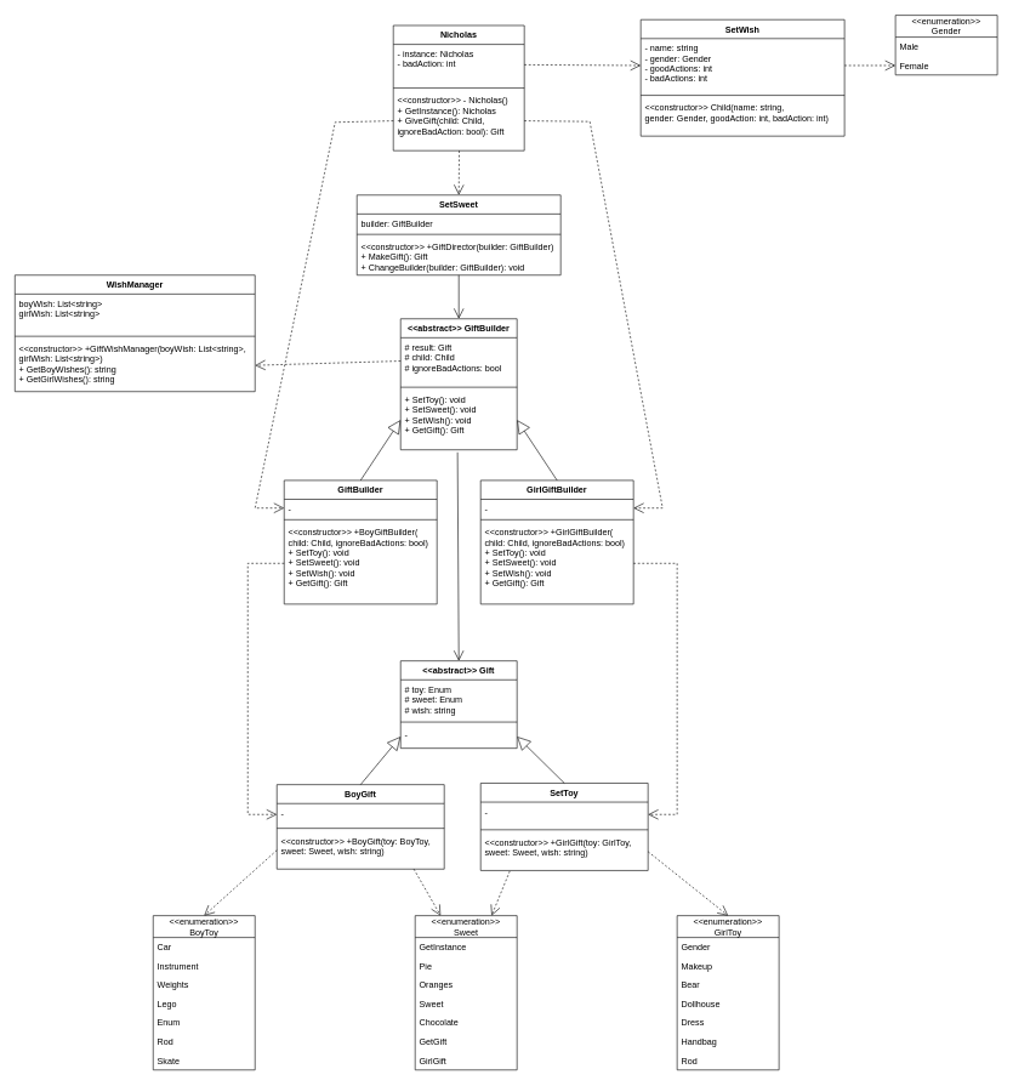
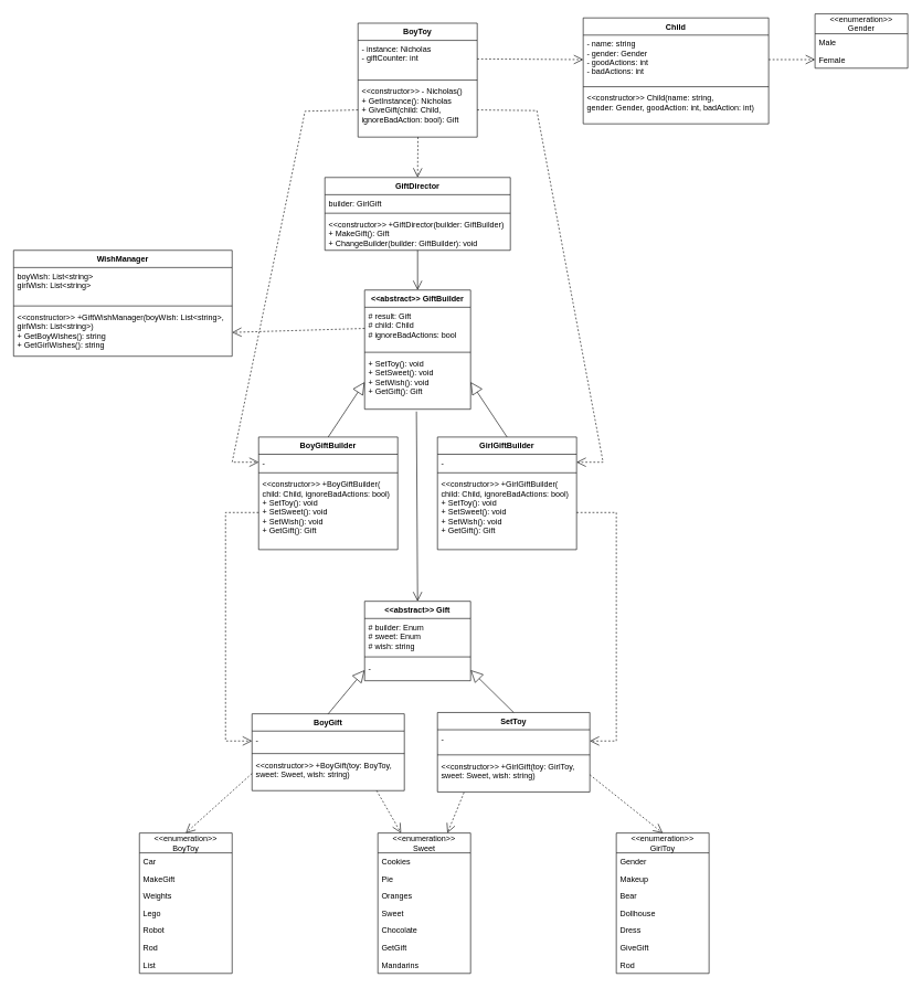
- <mxCell id="60" value="SetWish" style="swimlane;fontStyle=1;align=center;verticalAlign=top;childLayout=stackLayout;horizontal=1;startSize=26;horizontalStack=0;resizeParent=1;resizeParentMax=0;resizeLast=0;collapsible=1;marginBottom=0;" parent="1" vertex="1"><mxGeometry x="880" y="26" width="280" height="160" as="geometry" /></mxCell>
+ <mxCell id="60" value="Child" style="swimlane;fontStyle=1;align=center;verticalAlign=top;childLayout=stackLayout;horizontal=1;startSize=26;horizontalStack=0;resizeParent=1;resizeParentMax=0;resizeLast=0;collapsible=1;marginBottom=0;" parent="1" vertex="1"><mxGeometry x="880" y="26" width="280" height="160" as="geometry" /></mxCell>
- <mxCell id="2" value="Nicholas" style="swimlane;fontStyle=1;align=center;verticalAlign=top;childLayout=stackLayout;horizontal=1;startSize=26;horizontalStack=0;resizeParent=1;resizeParentMax=0;resizeLast=0;collapsible=1;marginBottom=0;" parent="1" vertex="1"><mxGeometry x="540" y="34" width="180" height="172" as="geometry"><mxRectangle x="1088" y="758" width="80" height="26" as="alternateBounds" /></mxGeometry></mxCell>
+ <mxCell id="2" value="BoyToy" style="swimlane;fontStyle=1;align=center;verticalAlign=top;childLayout=stackLayout;horizontal=1;startSize=26;horizontalStack=0;resizeParent=1;resizeParentMax=0;resizeLast=0;collapsible=1;marginBottom=0;" parent="1" vertex="1"><mxGeometry x="540" y="34" width="180" height="172" as="geometry"><mxRectangle x="1088" y="758" width="80" height="26" as="alternateBounds" /></mxGeometry></mxCell>
- <mxCell id="3" value="- instance: Nicholas&#10;- badAction: int" style="text;strokeColor=none;fillColor=none;align=left;verticalAlign=top;spacingLeft=4;spacingRight=4;overflow=hidden;rotatable=0;points=[[0,0.5],[1,0.5]];portConstraint=eastwest;" parent="2" vertex="1"><mxGeometry y="26" width="180" height="56" as="geometry" /></mxCell>
+ <mxCell id="3" value="- instance: Nicholas&#10;- giftCounter: int" style="text;strokeColor=none;fillColor=none;align=left;verticalAlign=top;spacingLeft=4;spacingRight=4;overflow=hidden;rotatable=0;points=[[0,0.5],[1,0.5]];portConstraint=eastwest;" parent="2" vertex="1"><mxGeometry y="26" width="180" height="56" as="geometry" /></mxCell>
- <mxCell id="56" value="SetSweet" style="swimlane;fontStyle=1;align=center;verticalAlign=top;childLayout=stackLayout;horizontal=1;startSize=26;horizontalStack=0;resizeParent=1;resizeParentMax=0;resizeLast=0;collapsible=1;marginBottom=0;" parent="1" vertex="1"><mxGeometry x="490" y="267" width="280" height="110" as="geometry" /></mxCell>
+ <mxCell id="56" value="GiftDirector" style="swimlane;fontStyle=1;align=center;verticalAlign=top;childLayout=stackLayout;horizontal=1;startSize=26;horizontalStack=0;resizeParent=1;resizeParentMax=0;resizeLast=0;collapsible=1;marginBottom=0;" parent="1" vertex="1"><mxGeometry x="490" y="267" width="280" height="110" as="geometry" /></mxCell>
- <mxCell id="57" value="builder: GiftBuilder" style="text;strokeColor=none;fillColor=none;align=left;verticalAlign=top;spacingLeft=4;spacingRight=4;overflow=hidden;rotatable=0;points=[[0,0.5],[1,0.5]];portConstraint=eastwest;" parent="56" vertex="1"><mxGeometry y="26" width="280" height="24" as="geometry" /></mxCell>
+ <mxCell id="57" value="builder: GirlGift" style="text;strokeColor=none;fillColor=none;align=left;verticalAlign=top;spacingLeft=4;spacingRight=4;overflow=hidden;rotatable=0;points=[[0,0.5],[1,0.5]];portConstraint=eastwest;" parent="56" vertex="1"><mxGeometry y="26" width="280" height="24" as="geometry" /></mxCell>
- <mxCell id="46" value="GiftBuilder" style="swimlane;fontStyle=1;align=center;verticalAlign=top;childLayout=stackLayout;horizontal=1;startSize=26;horizontalStack=0;resizeParent=1;resizeParentMax=0;resizeLast=0;collapsible=1;marginBottom=0;" parent="1" vertex="1"><mxGeometry x="390" y="659" width="210" height="170" as="geometry" /></mxCell>
+ <mxCell id="46" value="BoyGiftBuilder" style="swimlane;fontStyle=1;align=center;verticalAlign=top;childLayout=stackLayout;horizontal=1;startSize=26;horizontalStack=0;resizeParent=1;resizeParentMax=0;resizeLast=0;collapsible=1;marginBottom=0;" parent="1" vertex="1"><mxGeometry x="390" y="659" width="210" height="170" as="geometry" /></mxCell>
- <mxCell id="11" value="# toy: Enum&#10;# sweet: Enum&#10;# wish: string" style="text;strokeColor=none;fillColor=none;align=left;verticalAlign=top;spacingLeft=4;spacingRight=4;overflow=hidden;rotatable=0;points=[[0,0.5],[1,0.5]];portConstraint=eastwest;" parent="10" vertex="1"><mxGeometry y="26" width="160" height="54" as="geometry" /></mxCell>
+ <mxCell id="11" value="# builder: Enum&#10;# sweet: Enum&#10;# wish: string" style="text;strokeColor=none;fillColor=none;align=left;verticalAlign=top;spacingLeft=4;spacingRight=4;overflow=hidden;rotatable=0;points=[[0,0.5],[1,0.5]];portConstraint=eastwest;" parent="10" vertex="1"><mxGeometry y="26" width="160" height="54" as="geometry" /></mxCell>
- <mxCell id="35" value="GetInstance" style="text;strokeColor=none;fillColor=none;align=left;verticalAlign=top;spacingLeft=4;spacingRight=4;overflow=hidden;rotatable=0;points=[[0,0.5],[1,0.5]];portConstraint=eastwest;" parent="34" vertex="1"><mxGeometry y="30" width="140" height="26" as="geometry" /></mxCell>
+ <mxCell id="35" value="Cookies" style="text;strokeColor=none;fillColor=none;align=left;verticalAlign=top;spacingLeft=4;spacingRight=4;overflow=hidden;rotatable=0;points=[[0,0.5],[1,0.5]];portConstraint=eastwest;" parent="34" vertex="1"><mxGeometry y="30" width="140" height="26" as="geometry" /></mxCell>
- <mxCell id="16" value="Instrument" style="text;strokeColor=none;fillColor=none;align=left;verticalAlign=top;spacingLeft=4;spacingRight=4;overflow=hidden;rotatable=0;points=[[0,0.5],[1,0.5]];portConstraint=eastwest;" parent="14" vertex="1"><mxGeometry y="56" width="140" height="26" as="geometry" /></mxCell>
+ <mxCell id="16" value="MakeGift" style="text;strokeColor=none;fillColor=none;align=left;verticalAlign=top;spacingLeft=4;spacingRight=4;overflow=hidden;rotatable=0;points=[[0,0.5],[1,0.5]];portConstraint=eastwest;" parent="14" vertex="1"><mxGeometry y="56" width="140" height="26" as="geometry" /></mxCell>
- <mxCell id="19" value="Enum" style="text;strokeColor=none;fillColor=none;align=left;verticalAlign=top;spacingLeft=4;spacingRight=4;overflow=hidden;rotatable=0;points=[[0,0.5],[1,0.5]];portConstraint=eastwest;" parent="14" vertex="1"><mxGeometry y="134" width="140" height="26" as="geometry" /></mxCell>
+ <mxCell id="19" value="Robot" style="text;strokeColor=none;fillColor=none;align=left;verticalAlign=top;spacingLeft=4;spacingRight=4;overflow=hidden;rotatable=0;points=[[0,0.5],[1,0.5]];portConstraint=eastwest;" parent="14" vertex="1"><mxGeometry y="134" width="140" height="26" as="geometry" /></mxCell>
- <mxCell id="28" value="Handbag" style="text;strokeColor=none;fillColor=none;align=left;verticalAlign=top;spacingLeft=4;spacingRight=4;overflow=hidden;rotatable=0;points=[[0,0.5],[1,0.5]];portConstraint=eastwest;" parent="22" vertex="1"><mxGeometry y="160" width="140" height="26" as="geometry" /></mxCell>
+ <mxCell id="28" value="GiveGift" style="text;strokeColor=none;fillColor=none;align=left;verticalAlign=top;spacingLeft=4;spacingRight=4;overflow=hidden;rotatable=0;points=[[0,0.5],[1,0.5]];portConstraint=eastwest;" parent="22" vertex="1"><mxGeometry y="160" width="140" height="26" as="geometry" /></mxCell>
- <mxCell id="21" value="Skate" style="text;strokeColor=none;fillColor=none;align=left;verticalAlign=top;spacingLeft=4;spacingRight=4;overflow=hidden;rotatable=0;points=[[0,0.5],[1,0.5]];portConstraint=eastwest;" parent="14" vertex="1"><mxGeometry y="186" width="140" height="26" as="geometry" /></mxCell>
+ <mxCell id="21" value="List" style="text;strokeColor=none;fillColor=none;align=left;verticalAlign=top;spacingLeft=4;spacingRight=4;overflow=hidden;rotatable=0;points=[[0,0.5],[1,0.5]];portConstraint=eastwest;" parent="14" vertex="1"><mxGeometry y="186" width="140" height="26" as="geometry" /></mxCell>
- <mxCell id="41" value="GirlGift" style="text;strokeColor=none;fillColor=none;align=left;verticalAlign=top;spacingLeft=4;spacingRight=4;overflow=hidden;rotatable=0;points=[[0,0.5],[1,0.5]];portConstraint=eastwest;" parent="34" vertex="1"><mxGeometry y="186" width="140" height="26" as="geometry" /></mxCell>
+ <mxCell id="41" value="Mandarins" style="text;strokeColor=none;fillColor=none;align=left;verticalAlign=top;spacingLeft=4;spacingRight=4;overflow=hidden;rotatable=0;points=[[0,0.5],[1,0.5]];portConstraint=eastwest;" parent="34" vertex="1"><mxGeometry y="186" width="140" height="26" as="geometry" /></mxCell>
